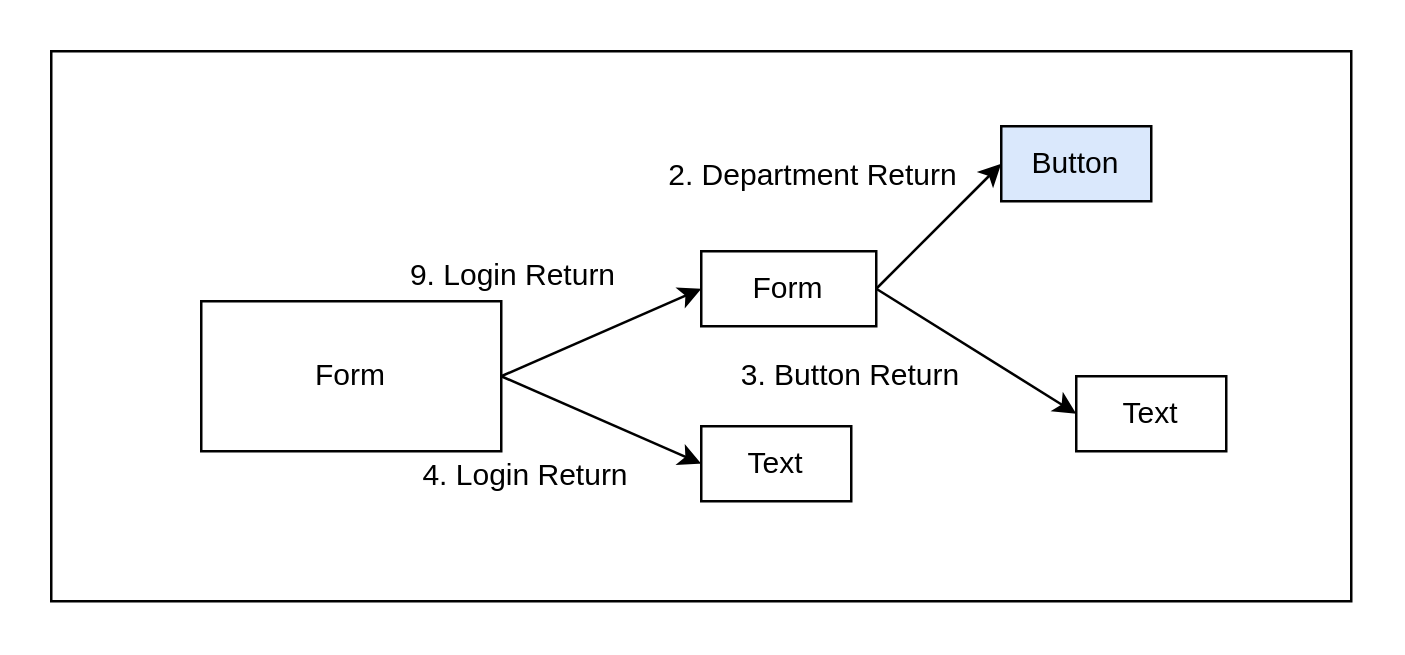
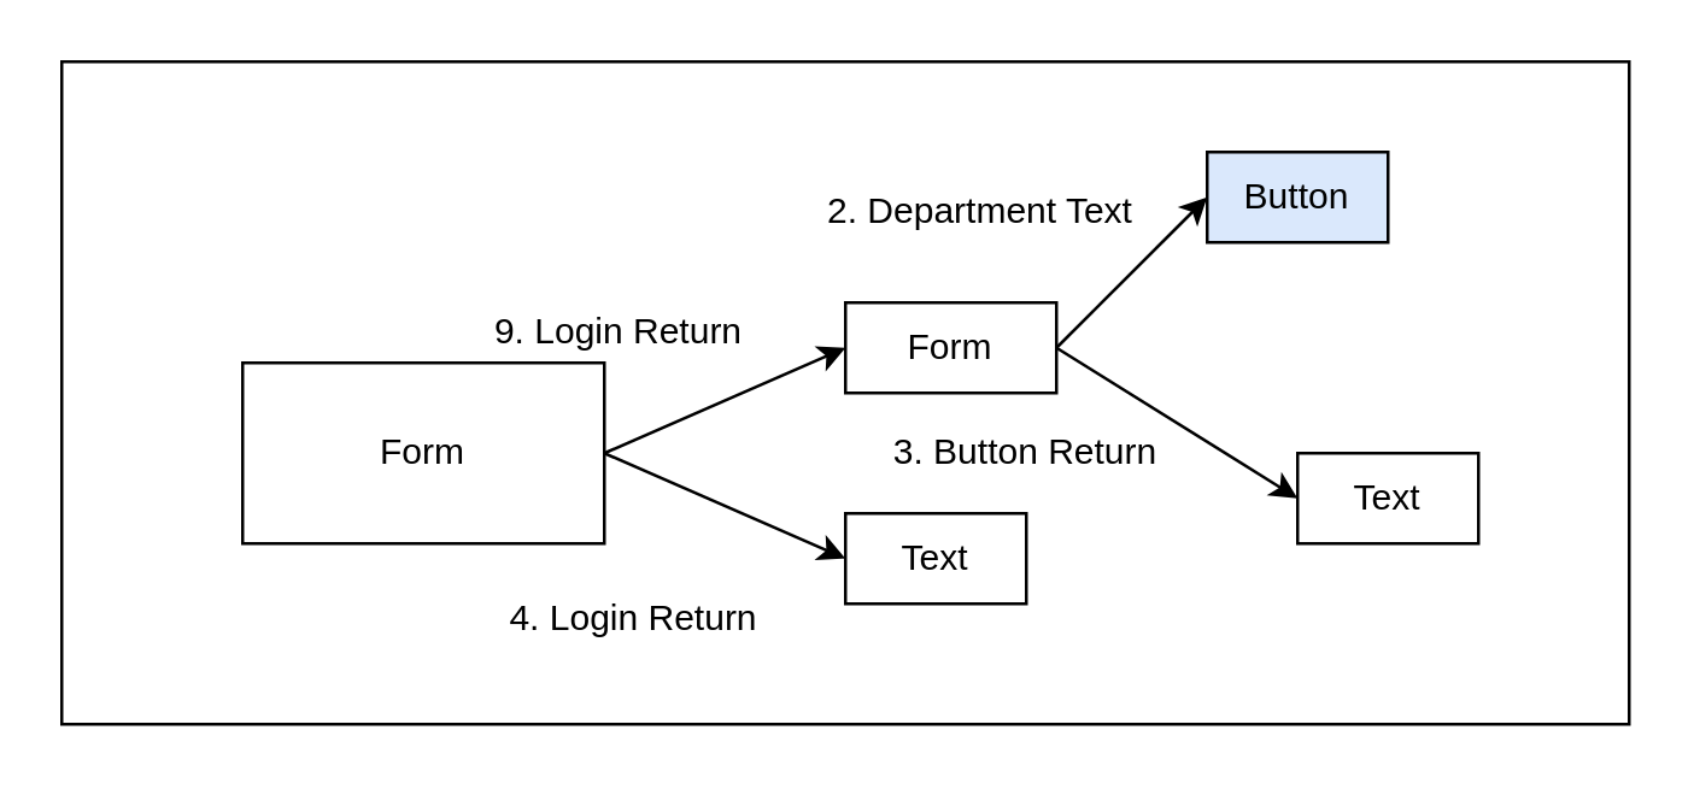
- <mxCell id="14" value="2. Department Return" style="text;html=1;strokeColor=none;fillColor=none;align=center;verticalAlign=middle;whiteSpace=wrap;rounded=0;" parent="1" vertex="1"><mxGeometry x="260" y="60" width="130" height="20" as="geometry" /></mxCell>
+ <mxCell id="14" value="2. Department Text" style="text;html=1;strokeColor=none;fillColor=none;align=center;verticalAlign=middle;whiteSpace=wrap;rounded=0;" parent="1" vertex="1"><mxGeometry x="260" y="60" width="130" height="20" as="geometry" /></mxCell>
- <mxCell id="11" value="4. Login Return" style="text;html=1;strokeColor=none;fillColor=none;align=center;verticalAlign=middle;whiteSpace=wrap;rounded=0;" parent="1" vertex="1"><mxGeometry x="160" y="180" width="100" height="20" as="geometry" /></mxCell>
+ <mxCell id="11" value="4. Login Return" style="text;html=1;strokeColor=none;fillColor=none;align=center;verticalAlign=middle;whiteSpace=wrap;rounded=0;" parent="1" vertex="1"><mxGeometry x="160" y="195" width="100" height="20" as="geometry" /></mxCell>
